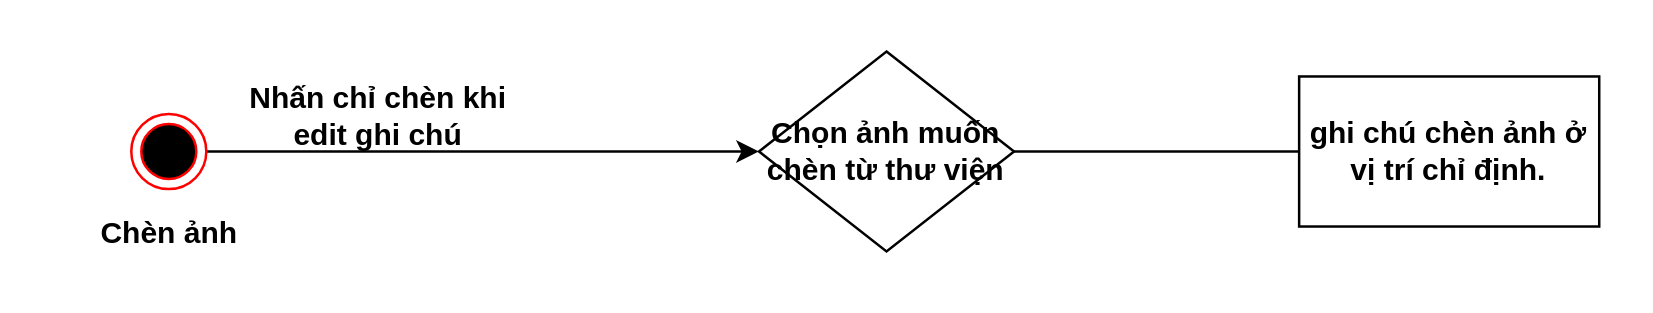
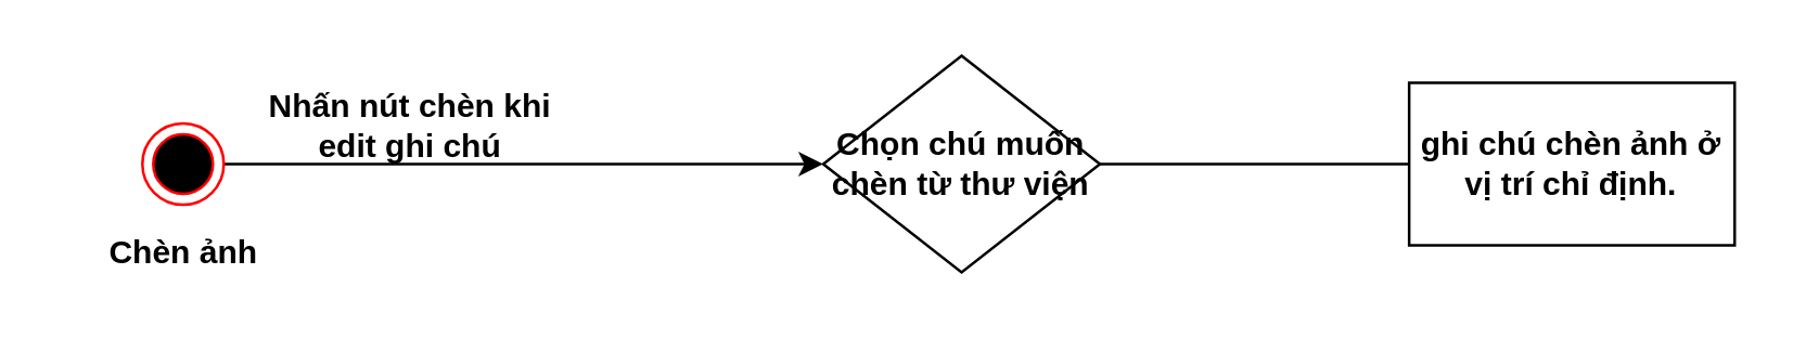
- <mxCell id="7" value="Nhấn chỉ chèn khi edit ghi chú" style="text;html=1;strokeColor=none;fillColor=none;align=center;verticalAlign=middle;whiteSpace=wrap;rounded=0;fontStyle=1" vertex="1" parent="1"><mxGeometry x="87" y="36" width="128" height="20" as="geometry" /></mxCell>
+ <mxCell id="7" value="Nhấn nút chèn khi edit ghi chú" style="text;html=1;strokeColor=none;fillColor=none;align=center;verticalAlign=middle;whiteSpace=wrap;rounded=0;fontStyle=1" vertex="1" parent="1"><mxGeometry x="87" y="36" width="128" height="20" as="geometry" /></mxCell>
- <mxCell id="6" value="&lt;span&gt;Chọn ảnh muốn chèn từ thư viện&lt;/span&gt;" style="rhombus;whiteSpace=wrap;html=1;fontStyle=1" vertex="1" parent="1"><mxGeometry x="303" y="20" width="102" height="80" as="geometry" /></mxCell>
+ <mxCell id="6" value="&lt;span&gt;Chọn chú muốn chèn từ thư viện&lt;/span&gt;" style="rhombus;whiteSpace=wrap;html=1;fontStyle=1" vertex="1" parent="1"><mxGeometry x="303" y="20" width="102" height="80" as="geometry" /></mxCell>
